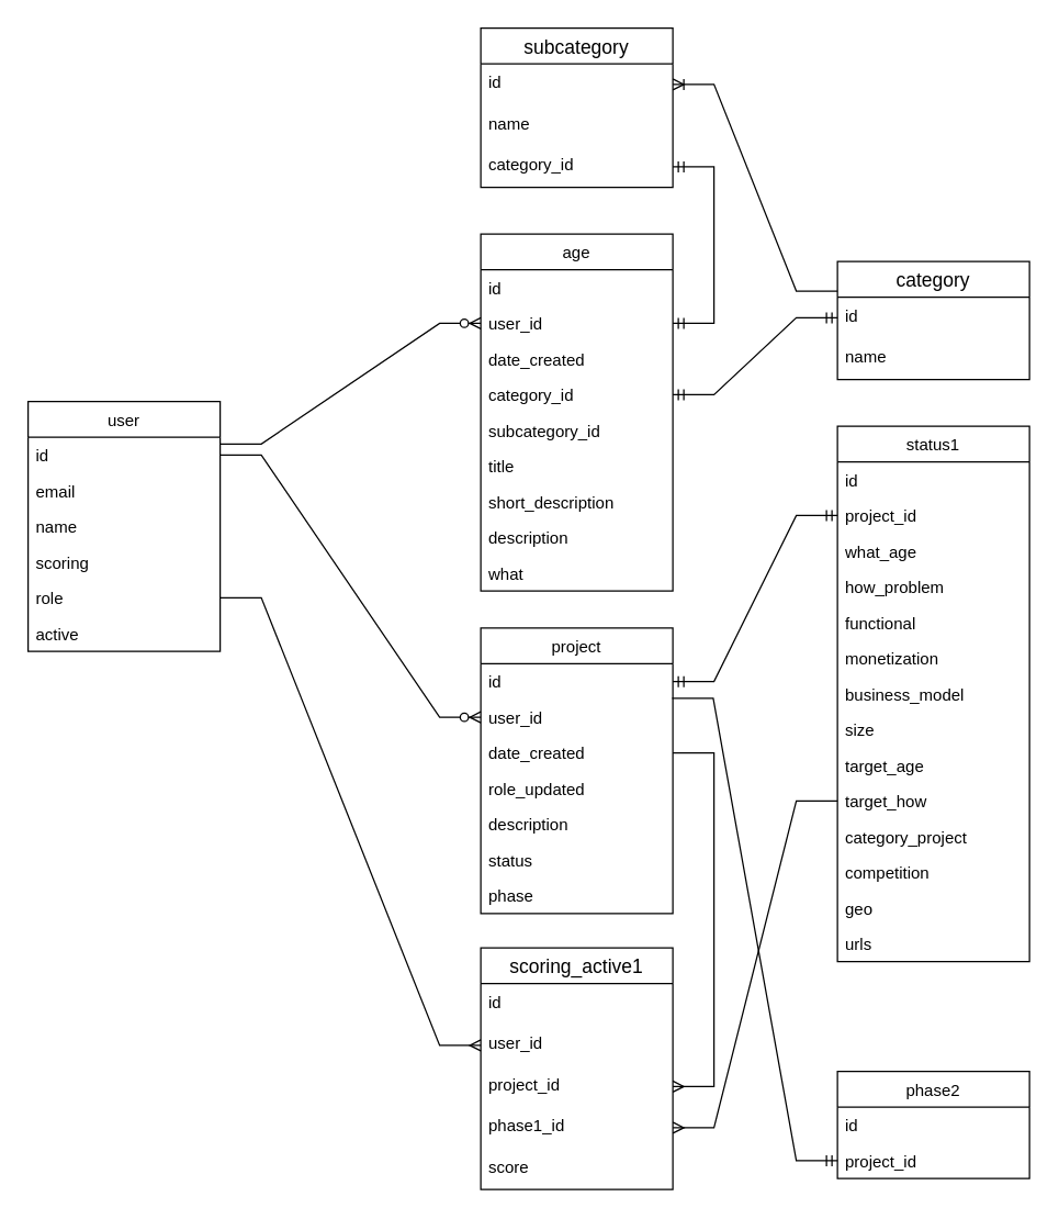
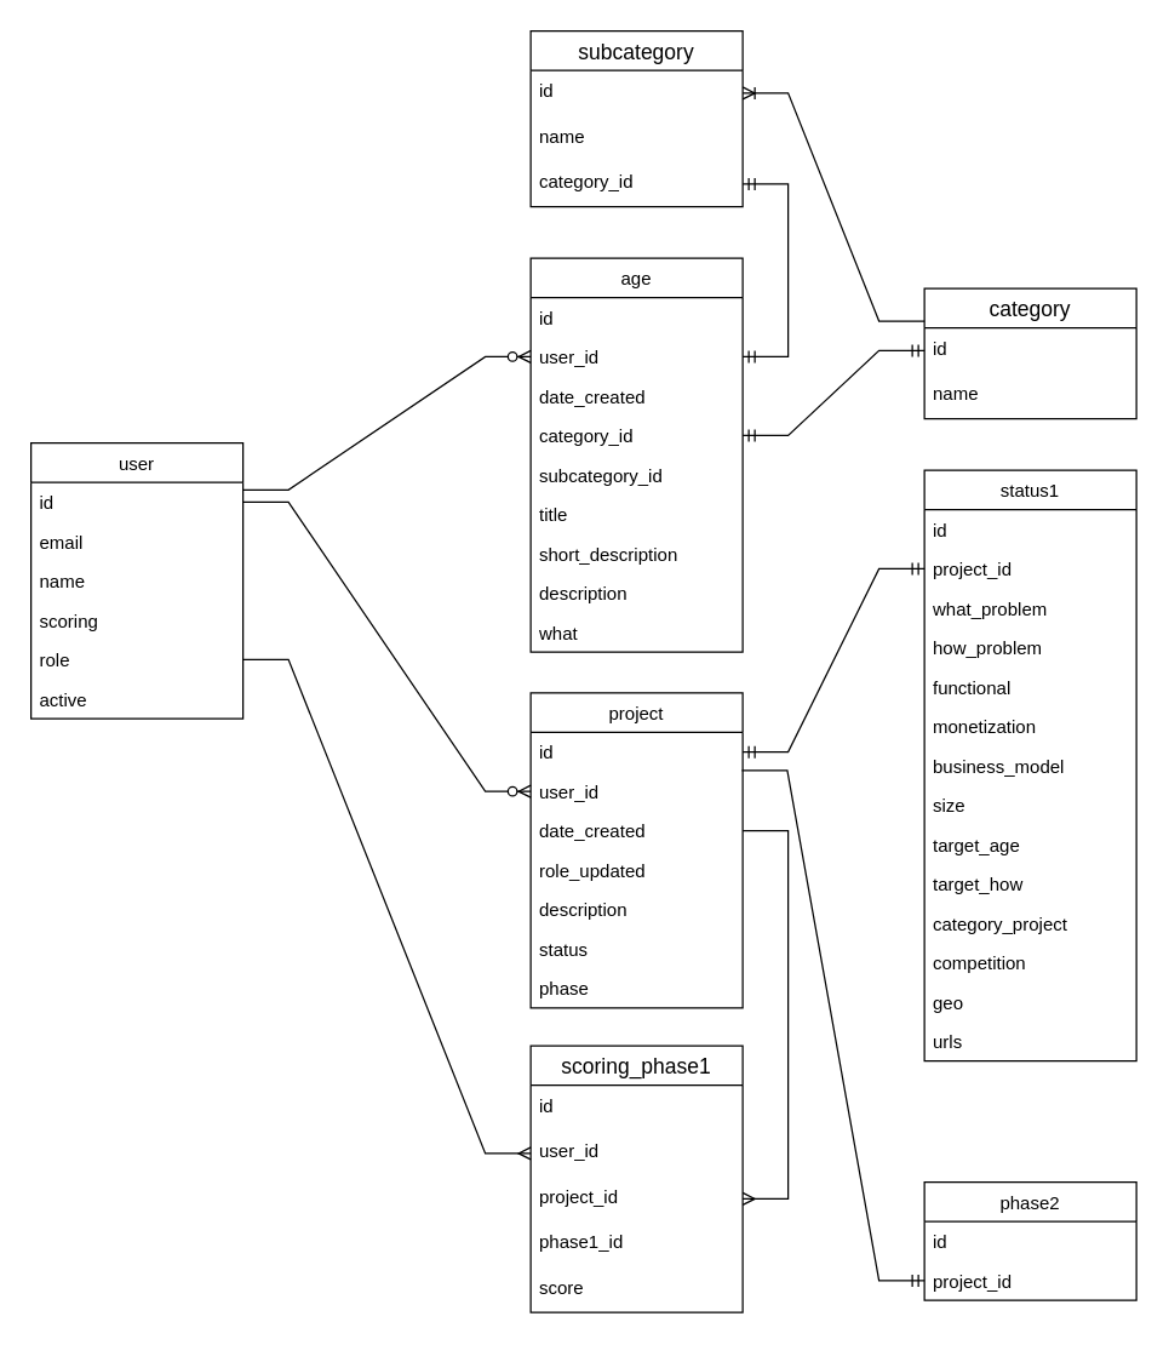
- <mxCell id="30" value="what_age" style="text;strokeColor=none;fillColor=none;align=left;verticalAlign=top;spacingLeft=4;spacingRight=4;overflow=hidden;rotatable=0;points=[[0,0.5],[1,0.5]];portConstraint=eastwest;" parent="27" vertex="1"><mxGeometry y="78" width="140" height="26" as="geometry" /></mxCell>
+ <mxCell id="30" value="what_problem" style="text;strokeColor=none;fillColor=none;align=left;verticalAlign=top;spacingLeft=4;spacingRight=4;overflow=hidden;rotatable=0;points=[[0,0.5],[1,0.5]];portConstraint=eastwest;" parent="27" vertex="1"><mxGeometry y="78" width="140" height="26" as="geometry" /></mxCell>
- <mxCell id="59" value="scoring_active1" style="swimlane;fontStyle=0;childLayout=stackLayout;horizontal=1;startSize=26;horizontalStack=0;resizeParent=1;resizeParentMax=0;resizeLast=0;collapsible=1;marginBottom=0;align=center;fontSize=14;" parent="1" vertex="1"><mxGeometry x="350" y="690" width="140" height="176" as="geometry" /></mxCell>
+ <mxCell id="59" value="scoring_phase1" style="swimlane;fontStyle=0;childLayout=stackLayout;horizontal=1;startSize=26;horizontalStack=0;resizeParent=1;resizeParentMax=0;resizeLast=0;collapsible=1;marginBottom=0;align=center;fontSize=14;" parent="1" vertex="1"><mxGeometry x="350" y="690" width="140" height="176" as="geometry" /></mxCell>
- <mxCell id="65" value="" style="edgeStyle=entityRelationEdgeStyle;fontSize=12;html=1;endArrow=ERmany;rounded=0;entryX=1;entryY=0.5;entryDx=0;entryDy=0;" edge="1" parent="1" source="37" target="63"><mxGeometry width="100" height="100" relative="1" as="geometry"><mxPoint x="40" y="720" as="sourcePoint" /><mxPoint x="310" y="810" as="targetPoint" /></mxGeometry></mxCell>
